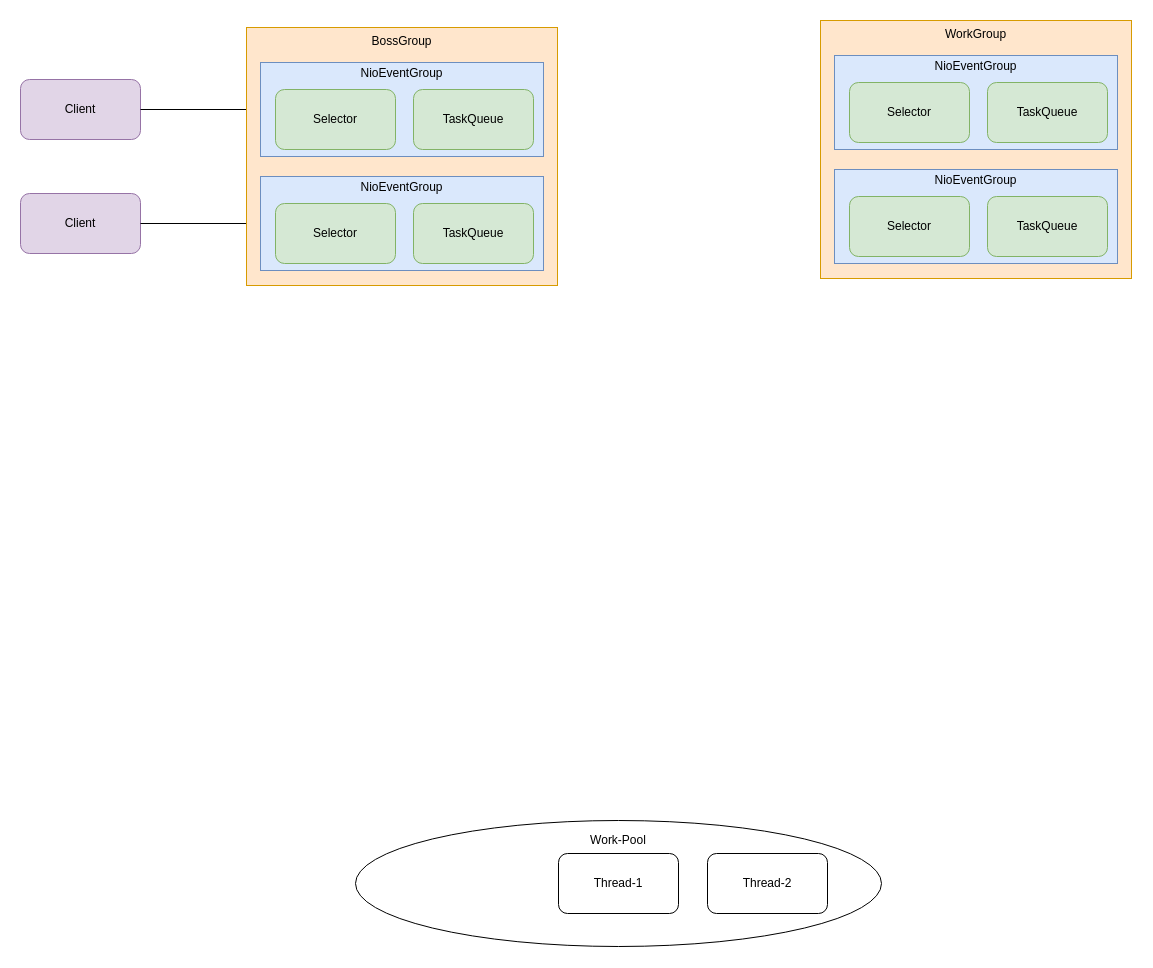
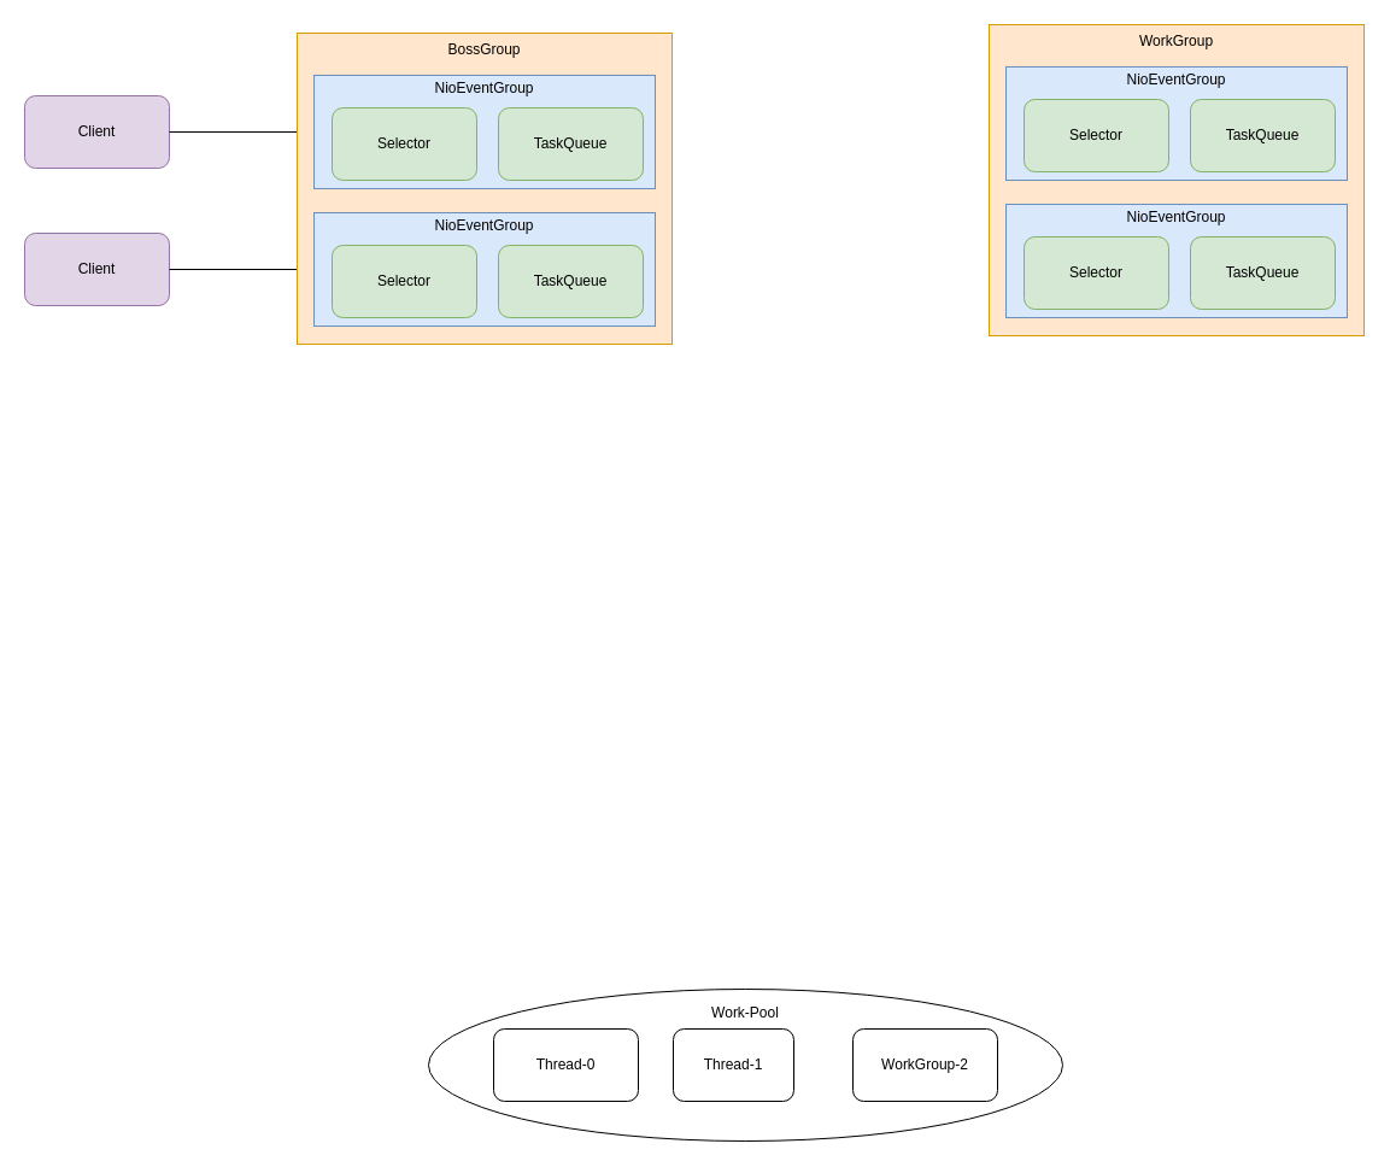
+ <mxCell id="6" value="Thread-0" style="rounded=1;whiteSpace=wrap;html=1;" vertex="1" parent="4"><mxGeometry x="54" y="33" width="120" height="60" as="geometry" /></mxCell>
- <mxCell id="7" value="Thread-1" style="rounded=1;whiteSpace=wrap;html=1;" vertex="1" parent="4"><mxGeometry x="203" y="33" width="120" height="60" as="geometry" /></mxCell>
+ <mxCell id="7" value="Thread-1" style="rounded=1;whiteSpace=wrap;html=1;" vertex="1" parent="4"><mxGeometry x="203" y="33" width="100" height="60" as="geometry" /></mxCell>
- <mxCell id="8" value="Thread-2" style="rounded=1;whiteSpace=wrap;html=1;" vertex="1" parent="4"><mxGeometry x="352" y="33" width="120" height="60" as="geometry" /></mxCell>
+ <mxCell id="8" value="WorkGroup-2" style="rounded=1;whiteSpace=wrap;html=1;" vertex="1" parent="4"><mxGeometry x="352" y="33" width="120" height="60" as="geometry" /></mxCell>
